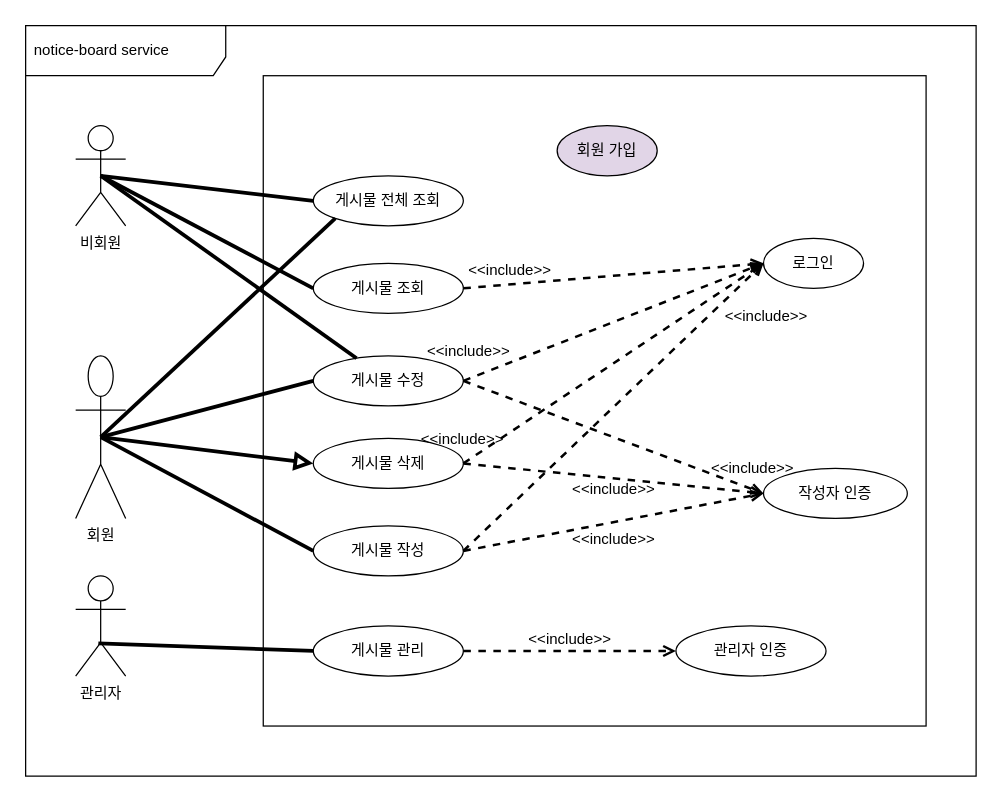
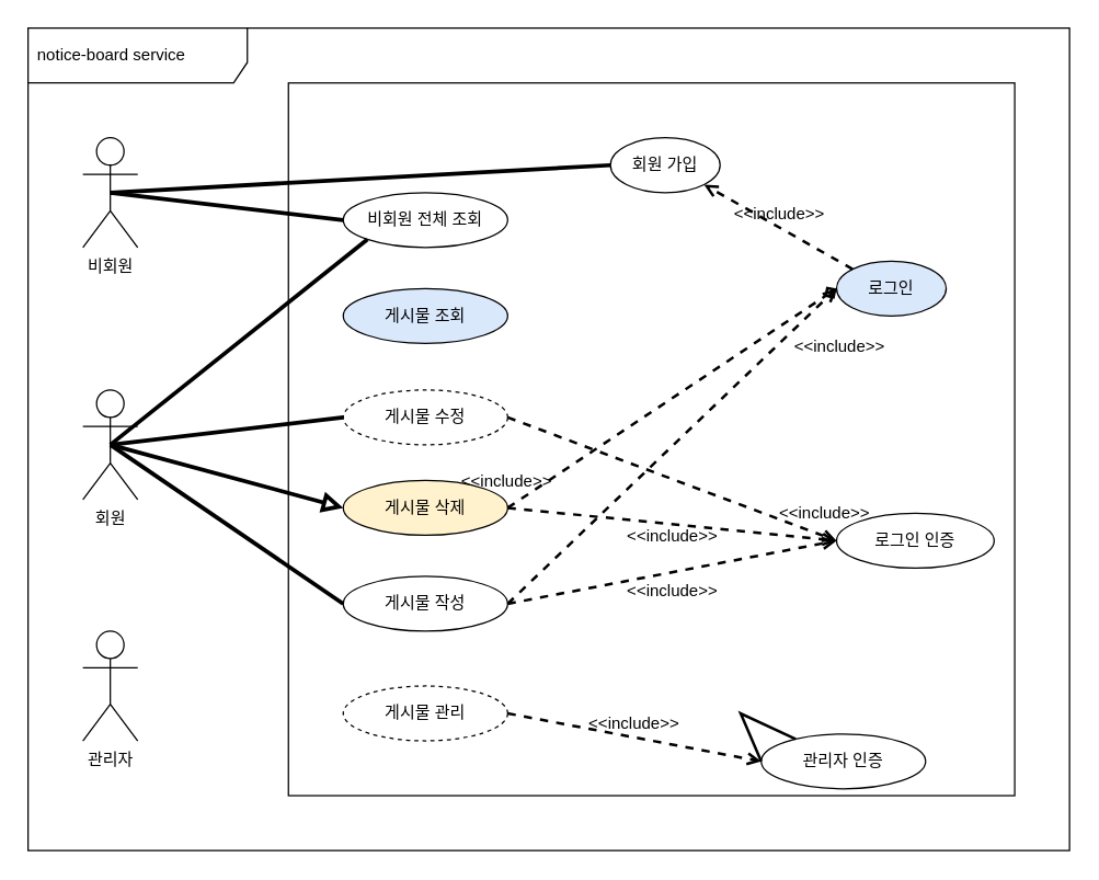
- <mxCell id="5" value="회원 가입" style="ellipse;whiteSpace=wrap;html=1;fillColor=#e1d5e7;" parent="1" vertex="1"><mxGeometry x="445" y="100" width="80" height="40" as="geometry" /></mxCell>
+ <mxCell id="5" value="회원 가입" style="ellipse;whiteSpace=wrap;html=1;" parent="1" vertex="1"><mxGeometry x="445" y="100" width="80" height="40" as="geometry" /></mxCell>
- <mxCell id="9" value="게시물 전체 조회" style="ellipse;whiteSpace=wrap;html=1;" parent="1" vertex="1"><mxGeometry x="250" y="140" width="120" height="40" as="geometry" /></mxCell>
+ <mxCell id="9" value="비회원 전체 조회" style="ellipse;whiteSpace=wrap;html=1;" parent="1" vertex="1"><mxGeometry x="250" y="140" width="120" height="40" as="geometry" /></mxCell>
+ <mxCell id="35" value="&amp;lt;&amp;lt;include&amp;gt;&amp;gt;" style="html=1;verticalAlign=bottom;labelBackgroundColor=none;endArrow=open;endFill=0;dashed=1;rounded=0;strokeColor=#000000;strokeWidth=2;fontFamily=Helvetica;fontSize=12;fontColor=rgb(0, 0, 0);entryX=1;entryY=1;entryDx=0;entryDy=0;exitX=0;exitY=0;exitDx=0;exitDy=0;" parent="1" source="8" target="5" edge="1"><mxGeometry width="160" relative="1" as="geometry"><mxPoint x="470" y="159.5" as="sourcePoint" /><mxPoint x="630" y="159.5" as="targetPoint" /></mxGeometry></mxCell>
- <mxCell id="22" value="" style="endArrow=none;startArrow=none;endFill=0;startFill=0;endSize=8;html=1;verticalAlign=bottom;labelBackgroundColor=none;strokeWidth=3;rounded=0;strokeColor=#000000;fontFamily=Helvetica;fontSize=12;fontColor=rgb(0, 0, 0);entryX=0;entryY=0.5;entryDx=0;entryDy=0;exitX=0.5;exitY=0.5;exitDx=0;exitDy=0;exitPerimeter=0;" parent="1" source="4" target="13" edge="1"><mxGeometry width="160" relative="1" as="geometry"><mxPoint x="110" y="180" as="sourcePoint" /><mxPoint x="240" y="220" as="targetPoint" /></mxGeometry></mxCell>
- <mxCell id="8" value="로그인" style="ellipse;whiteSpace=wrap;html=1;" parent="1" vertex="1"><mxGeometry x="610" y="190" width="80" height="40" as="geometry" /></mxCell>
+ <mxCell id="8" value="로그인" style="ellipse;whiteSpace=wrap;html=1;fillColor=#dae8fc;" parent="1" vertex="1"><mxGeometry x="610" y="190" width="80" height="40" as="geometry" /></mxCell>
- <mxCell id="28" value="" style="endArrow=none;startArrow=none;endFill=0;startFill=0;endSize=8;html=1;verticalAlign=bottom;labelBackgroundColor=none;strokeWidth=3;rounded=0;strokeColor=#000000;fontFamily=Helvetica;fontSize=12;fontColor=rgb(0, 0, 0);exitX=0.5;exitY=0.5;exitDx=0;exitDy=0;exitPerimeter=0;" parent="1" source="4" target="11" edge="1"><mxGeometry width="160" relative="1" as="geometry"><mxPoint x="110" y="136.667" as="sourcePoint" /><mxPoint x="260" y="170" as="targetPoint" /></mxGeometry></mxCell>
+ <mxCell id="28" value="" style="endArrow=none;startArrow=none;endFill=0;startFill=0;endSize=8;html=1;verticalAlign=bottom;labelBackgroundColor=none;strokeWidth=3;rounded=0;strokeColor=#000000;fontFamily=Helvetica;fontSize=12;fontColor=rgb(0, 0, 0);entryX=0;entryY=0.5;entryDx=0;entryDy=0;exitX=0.5;exitY=0.5;exitDx=0;exitDy=0;exitPerimeter=0;" parent="1" source="4" target="5" edge="1"><mxGeometry width="160" relative="1" as="geometry"><mxPoint x="110" y="136.667" as="sourcePoint" /><mxPoint x="260" y="170" as="targetPoint" /></mxGeometry></mxCell>
- <mxCell id="16" value="&amp;lt;&amp;lt;include&amp;gt;&amp;gt;" style="html=1;verticalAlign=bottom;labelBackgroundColor=none;endArrow=open;endFill=0;dashed=1;rounded=0;strokeColor=#000000;strokeWidth=2;fontFamily=Helvetica;fontSize=12;fontColor=rgb(0, 0, 0);exitX=1;exitY=0.5;exitDx=0;exitDy=0;entryX=0;entryY=0.5;entryDx=0;entryDy=0;" parent="1" source="12" target="8" edge="1"><mxGeometry x="-0.963" y="9" width="160" relative="1" as="geometry"><mxPoint x="380" y="360" as="sourcePoint" /><mxPoint x="610" y="230" as="targetPoint" /><mxPoint as="offset" /></mxGeometry></mxCell>
+ <mxCell id="16" value="&amp;lt;&amp;lt;include&amp;gt;&amp;gt;" style="html=1;verticalAlign=bottom;labelBackgroundColor=none;endArrow=diamond;endFill=0;dashed=1;rounded=0;strokeColor=#000000;strokeWidth=2;fontFamily=Helvetica;fontSize=12;fontColor=rgb(0, 0, 0);exitX=1;exitY=0.5;exitDx=0;exitDy=0;entryX=0;entryY=0.5;entryDx=0;entryDy=0;" parent="1" source="12" target="8" edge="1"><mxGeometry x="-0.963" y="9" width="160" relative="1" as="geometry"><mxPoint x="380" y="360" as="sourcePoint" /><mxPoint x="610" y="230" as="targetPoint" /><mxPoint as="offset" /></mxGeometry></mxCell>
- <mxCell id="14" value="&amp;lt;&amp;lt;include&amp;gt;&amp;gt;" style="html=1;verticalAlign=bottom;labelBackgroundColor=none;endArrow=open;endFill=0;dashed=1;rounded=0;strokeColor=#000000;strokeWidth=2;fontFamily=Helvetica;fontSize=12;fontColor=rgb(0, 0, 0);exitX=1;exitY=0.5;exitDx=0;exitDy=0;entryX=0;entryY=0.5;entryDx=0;entryDy=0;" parent="1" source="13" target="8" edge="1"><mxGeometry x="-0.694" y="2" width="160" relative="1" as="geometry"><mxPoint x="380" y="229.41" as="sourcePoint" /><mxPoint x="600" y="200" as="targetPoint" /><mxPoint as="offset" /></mxGeometry></mxCell>
- <mxCell id="13" value="게시물 조회" style="ellipse;whiteSpace=wrap;html=1;" parent="1" vertex="1"><mxGeometry x="250" y="210" width="120" height="40" as="geometry" /></mxCell>
+ <mxCell id="13" value="게시물 조회" style="ellipse;whiteSpace=wrap;html=1;fillColor=#dae8fc;" parent="1" vertex="1"><mxGeometry x="250" y="210" width="120" height="40" as="geometry" /></mxCell>
- <mxCell id="15" value="&amp;lt;&amp;lt;include&amp;gt;&amp;gt;" style="html=1;verticalAlign=bottom;labelBackgroundColor=none;endArrow=open;endFill=0;dashed=1;rounded=0;strokeColor=#000000;strokeWidth=2;fontFamily=Helvetica;fontSize=12;fontColor=rgb(0, 0, 0);exitX=1;exitY=0.5;exitDx=0;exitDy=0;entryX=0;entryY=0.5;entryDx=0;entryDy=0;" parent="1" source="11" target="8" edge="1"><mxGeometry x="-0.93" y="12" width="160" relative="1" as="geometry"><mxPoint x="380" y="303" as="sourcePoint" /><mxPoint x="600" y="220" as="targetPoint" /><mxPoint as="offset" /></mxGeometry></mxCell>
- <mxCell id="11" value="게시물 수정" style="ellipse;whiteSpace=wrap;html=1;" parent="1" vertex="1"><mxGeometry x="250" y="284" width="120" height="40" as="geometry" /></mxCell>
+ <mxCell id="11" value="게시물 수정" style="ellipse;whiteSpace=wrap;html=1;dashed=1;" parent="1" vertex="1"><mxGeometry x="250" y="284" width="120" height="40" as="geometry" /></mxCell>
- <mxCell id="6" value="회원&lt;br&gt;" style="shape=umlActor;verticalLabelPosition=bottom;verticalAlign=top;html=1;movable=1;resizable=1;rotatable=1;deletable=1;editable=1;connectable=1;" parent="1" vertex="1"><mxGeometry x="60" y="284" width="40" height="130" as="geometry" /></mxCell>
+ <mxCell id="6" value="회원&lt;br&gt;" style="shape=umlActor;verticalLabelPosition=bottom;verticalAlign=top;html=1;movable=1;resizable=1;rotatable=1;deletable=1;editable=1;connectable=1;" parent="1" vertex="1"><mxGeometry x="60" y="284" width="40" height="80" as="geometry" /></mxCell>
- <mxCell id="12" value="게시물 삭제" style="ellipse;whiteSpace=wrap;html=1;" parent="1" vertex="1"><mxGeometry x="250" y="350" width="120" height="40" as="geometry" /></mxCell>
+ <mxCell id="12" value="게시물 삭제" style="ellipse;whiteSpace=wrap;html=1;fillColor=#fff2cc;" parent="1" vertex="1"><mxGeometry x="250" y="350" width="120" height="40" as="geometry" /></mxCell>
- <mxCell id="23" value="작성자 인증" style="ellipse;whiteSpace=wrap;html=1;" parent="1" vertex="1"><mxGeometry x="610" y="374" width="115" height="40" as="geometry" /></mxCell>
+ <mxCell id="23" value="로그인 인증" style="ellipse;whiteSpace=wrap;html=1;" parent="1" vertex="1"><mxGeometry x="610" y="374" width="115" height="40" as="geometry" /></mxCell>
- <mxCell id="33" value="" style="endArrow=none;startArrow=none;endFill=0;startFill=0;endSize=8;html=1;verticalAlign=bottom;labelBackgroundColor=none;strokeWidth=3;rounded=0;strokeColor=#000000;fontFamily=Helvetica;fontSize=12;fontColor=rgb(0, 0, 0);entryX=0;entryY=0.5;entryDx=0;entryDy=0;exitX=0.454;exitY=0.673;exitDx=0;exitDy=0;exitPerimeter=0;" parent="1" source="7" target="19" edge="1"><mxGeometry width="160" relative="1" as="geometry"><mxPoint x="130" y="190" as="sourcePoint" /><mxPoint x="300" y="280" as="targetPoint" /></mxGeometry></mxCell>
- <mxCell id="19" value="게시물 관리" style="ellipse;whiteSpace=wrap;html=1;" parent="1" vertex="1"><mxGeometry x="250" y="500" width="120" height="40" as="geometry" /></mxCell>
+ <mxCell id="19" value="게시물 관리" style="ellipse;whiteSpace=wrap;html=1;dashed=1;" parent="1" vertex="1"><mxGeometry x="250" y="500" width="120" height="40" as="geometry" /></mxCell>
- <mxCell id="21" value="관리자 인증" style="ellipse;whiteSpace=wrap;html=1;" parent="1" vertex="1"><mxGeometry x="540" y="500" width="120" height="40" as="geometry" /></mxCell>
+ <mxCell id="21" value="관리자 인증" style="ellipse;whiteSpace=wrap;html=1;" parent="1" vertex="1"><mxGeometry x="555" y="535" width="120" height="40" as="geometry" /></mxCell>
